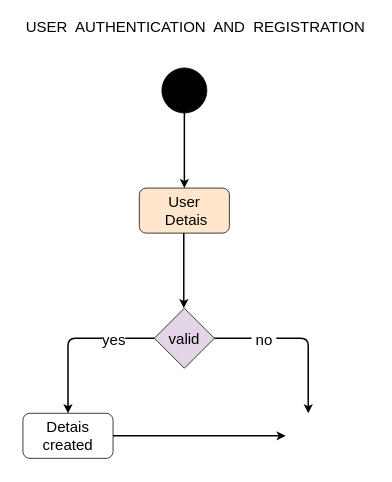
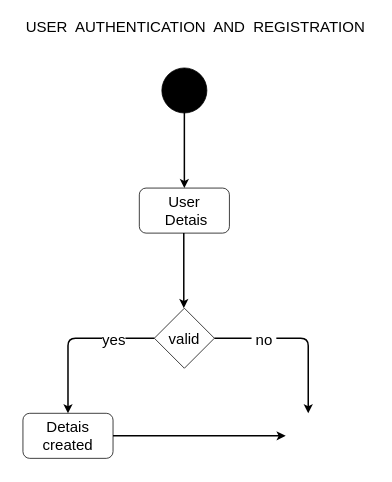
- <mxCell id="5" value="&lt;font style=&quot;font-size: 20px;&quot;&gt;User&lt;br&gt;&amp;nbsp;Detais&lt;/font&gt;" style="rounded=1;whiteSpace=wrap;html=1;fontFamily=Helvetica;fontSize=15;fillColor=#ffe6cc;" vertex="1" parent="1"><mxGeometry x="185" y="250" width="120" height="60" as="geometry" /></mxCell>
+ <mxCell id="5" value="&lt;font style=&quot;font-size: 20px;&quot;&gt;User&lt;br&gt;&amp;nbsp;Detais&lt;/font&gt;" style="rounded=1;whiteSpace=wrap;html=1;fontFamily=Helvetica;fontSize=15;fillColor=#FFFFFF;" vertex="1" parent="1"><mxGeometry x="185" y="250" width="120" height="60" as="geometry" /></mxCell>
- <mxCell id="7" value="valid" style="rhombus;whiteSpace=wrap;html=1;fontFamily=Helvetica;fontSize=20;fillColor=#e1d5e7;" vertex="1" parent="1"><mxGeometry x="205" y="410" width="80" height="80" as="geometry" /></mxCell>
+ <mxCell id="7" value="valid" style="rhombus;whiteSpace=wrap;html=1;fontFamily=Helvetica;fontSize=20;fillColor=#FFFFFF;" vertex="1" parent="1"><mxGeometry x="205" y="410" width="80" height="80" as="geometry" /></mxCell>
